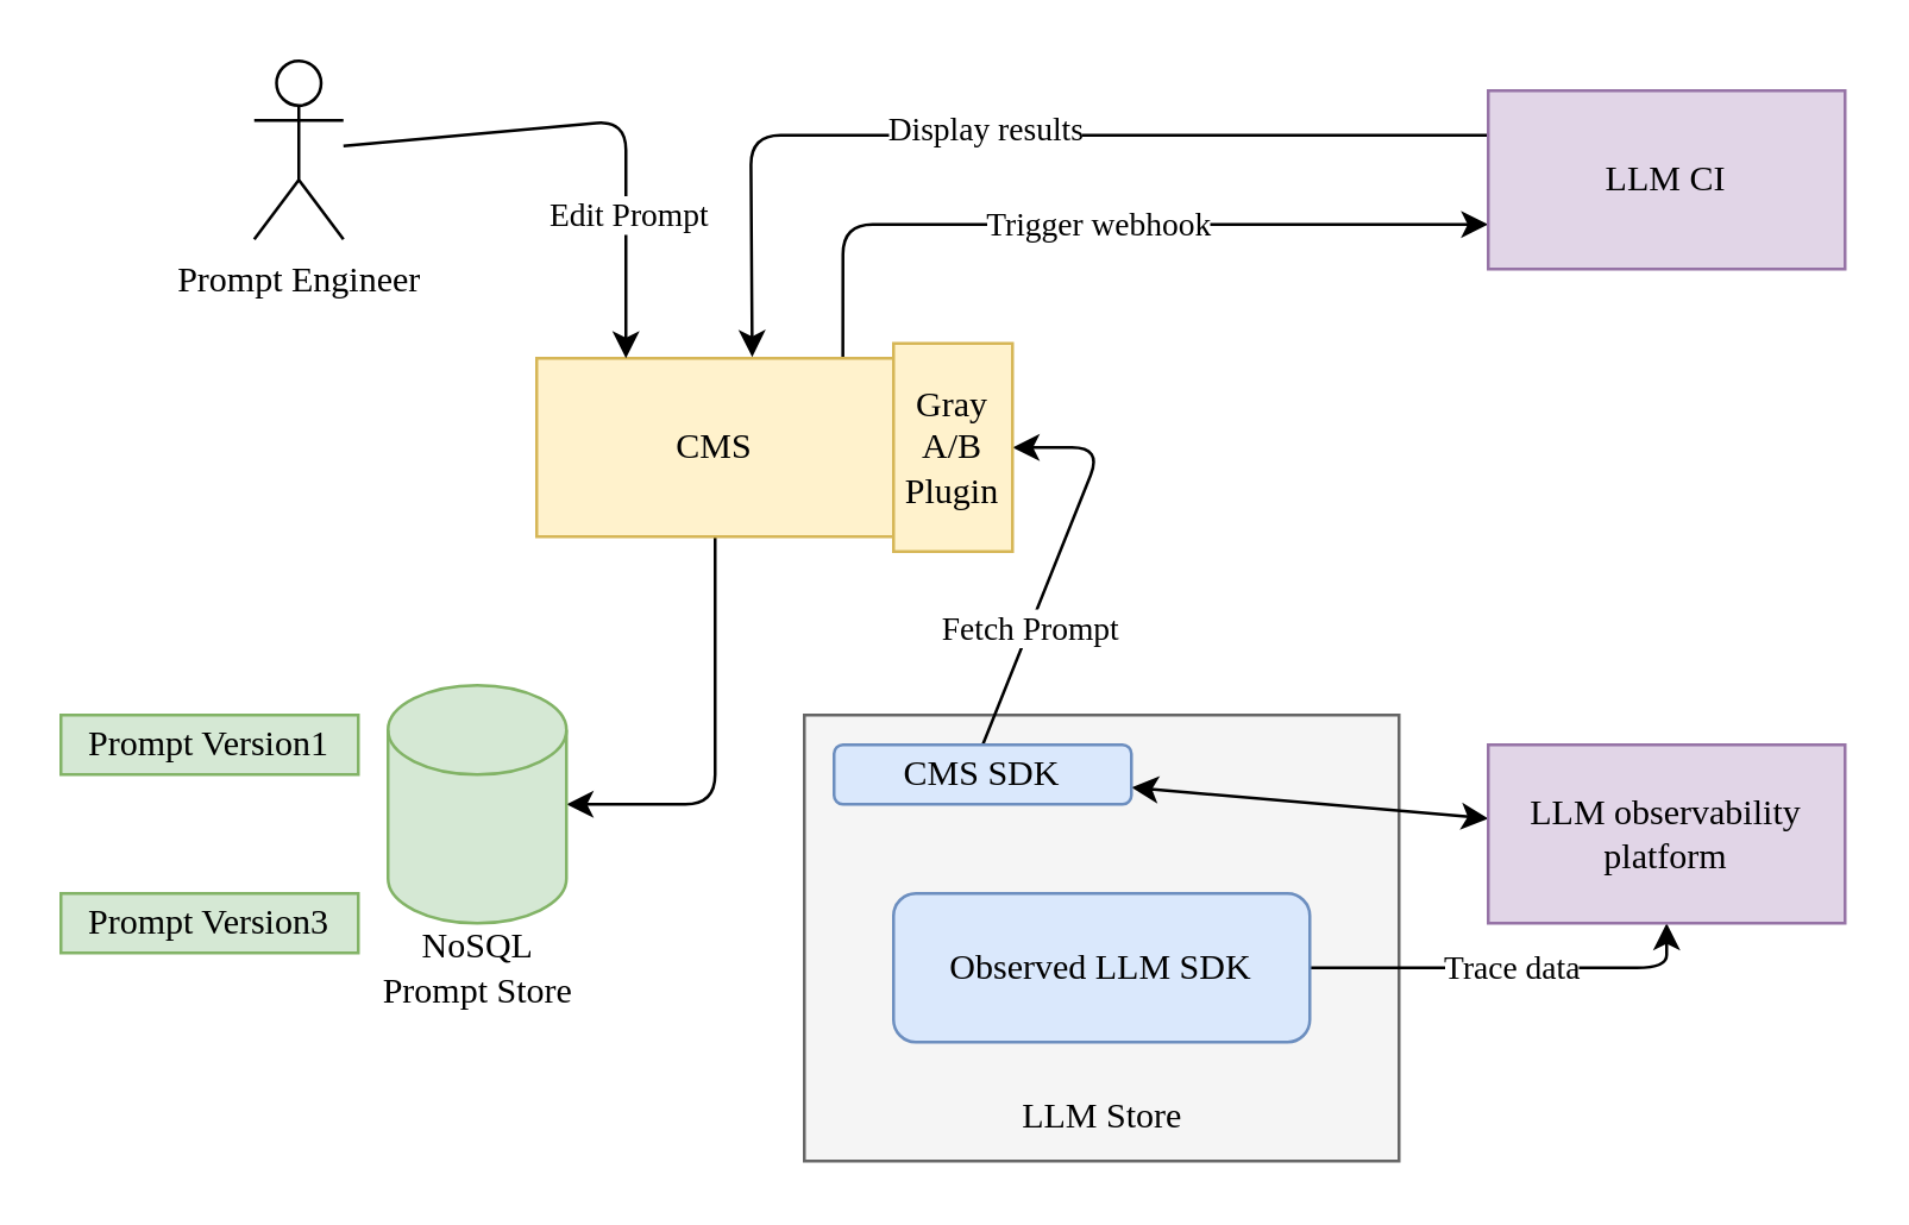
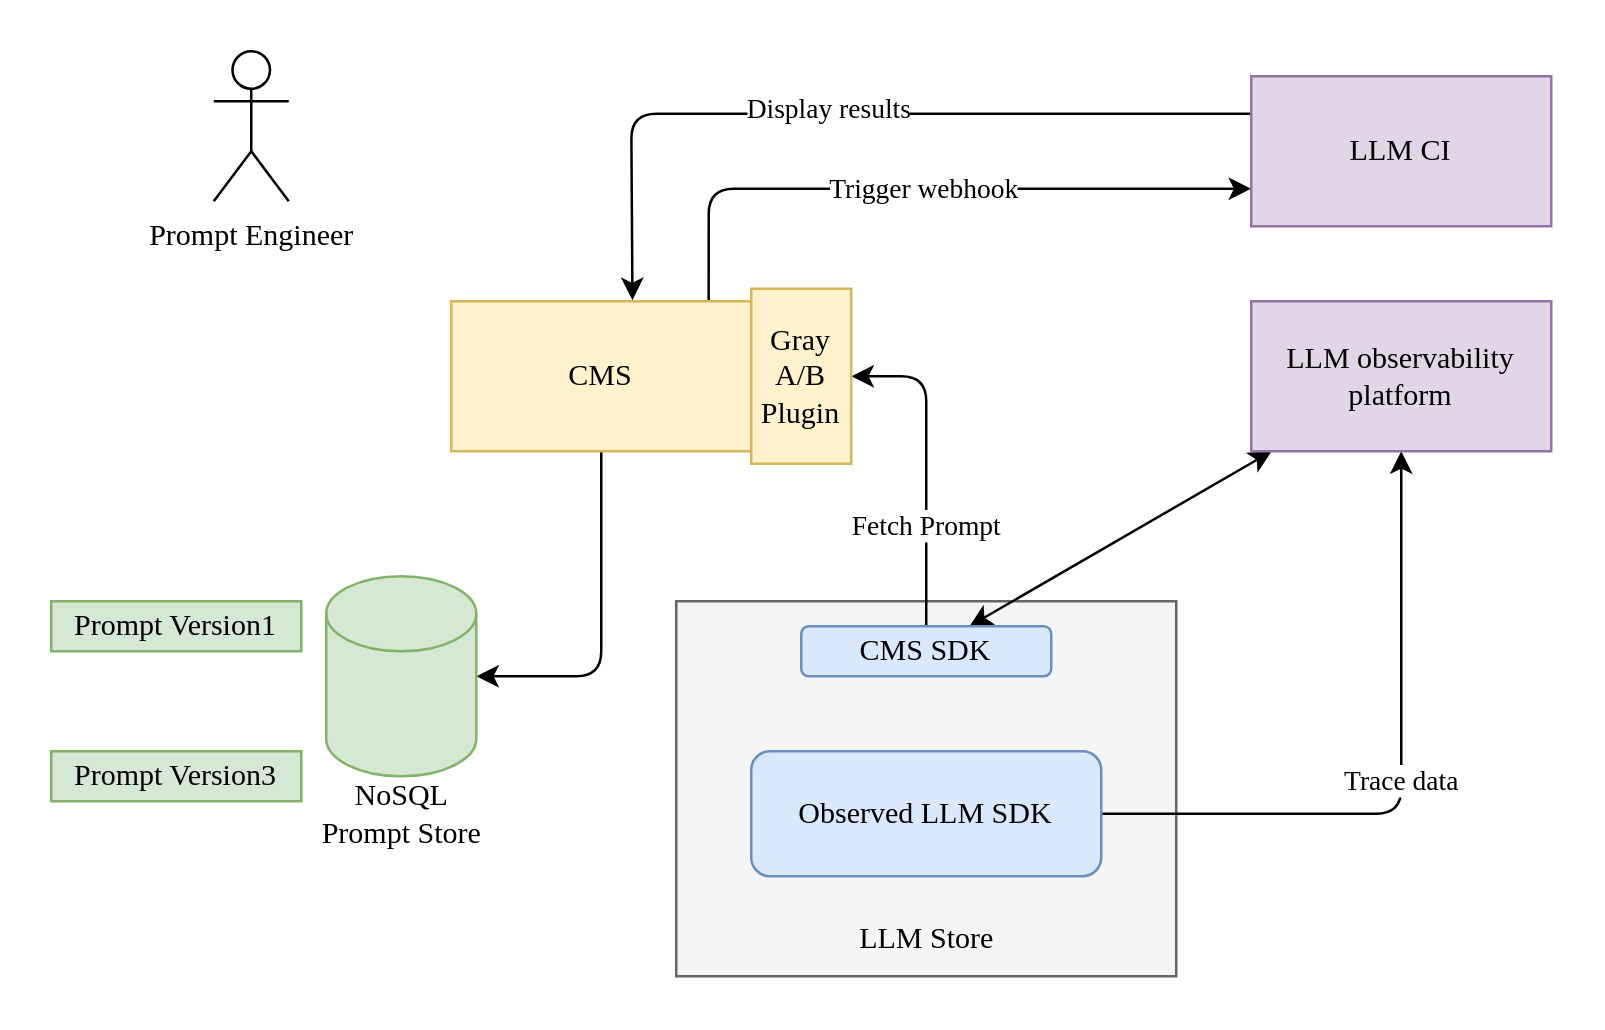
- <mxCell id="10" value="" style="edgeStyle=none;html=1;fontFamily=Comic Sans MS;entryX=0.25;entryY=0;entryDx=0;entryDy=0;" parent="1" source="12" target="5" edge="1"><mxGeometry relative="1" as="geometry"><Array as="points"><mxPoint x="210" y="40" /></Array></mxGeometry></mxCell>
- <mxCell id="11" value="Edit Prompt" style="edgeLabel;html=1;align=center;verticalAlign=middle;resizable=0;points=[];fontFamily=Comic Sans MS;" parent="10" vertex="1" connectable="0"><mxGeometry x="0.444" relative="1" as="geometry"><mxPoint as="offset" /></mxGeometry></mxCell>
- <mxCell id="8" value="CMS SDK" style="rounded=1;whiteSpace=wrap;html=1;fontFamily=Comic Sans MS;fillColor=#dae8fc;strokeColor=#6c8ebf;" parent="1" vertex="1"><mxGeometry x="280" y="250" width="100" height="20" as="geometry" /></mxCell>
+ <mxCell id="8" value="CMS SDK" style="rounded=1;whiteSpace=wrap;html=1;fontFamily=Comic Sans MS;fillColor=#dae8fc;strokeColor=#6c8ebf;" parent="1" vertex="1"><mxGeometry x="320" y="250" width="100" height="20" as="geometry" /></mxCell>
- <mxCell id="19" value="LLM observability platform" style="whiteSpace=wrap;html=1;fontFamily=Comic Sans MS;fillColor=#e1d5e7;strokeColor=#9673a6;" parent="1" vertex="1"><mxGeometry x="500" y="250" width="120" height="60" as="geometry" /></mxCell>
+ <mxCell id="19" value="LLM observability platform" style="whiteSpace=wrap;html=1;fontFamily=Comic Sans MS;fillColor=#e1d5e7;strokeColor=#9673a6;" parent="1" vertex="1"><mxGeometry x="500" y="120" width="120" height="60" as="geometry" /></mxCell>
